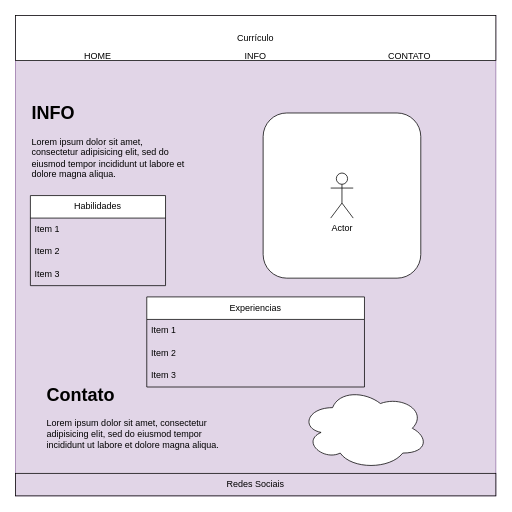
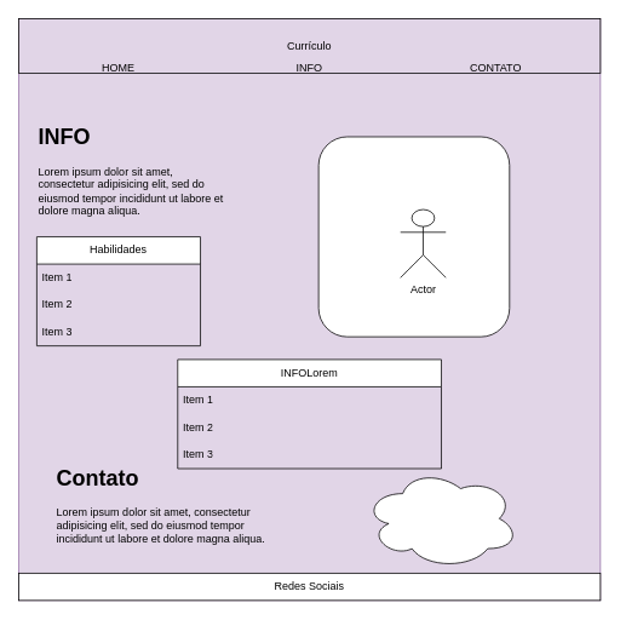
- <mxCell id="3" value="Currículo" style="rounded=0;whiteSpace=wrap;html=1;" vertex="1" parent="1"><mxGeometry x="20" y="20" width="640" height="60" as="geometry" /></mxCell>
+ <mxCell id="3" value="Currículo" style="rounded=0;whiteSpace=wrap;html=1;fillColor=#e1d5e7;" vertex="1" parent="1"><mxGeometry x="20" y="20" width="640" height="60" as="geometry" /></mxCell>
- <mxCell id="6" value="Actor" style="shape=umlActor;verticalLabelPosition=bottom;verticalAlign=top;html=1;outlineConnect=0;" vertex="1" parent="1"><mxGeometry x="440" y="230" width="30" height="60" as="geometry" /></mxCell>
+ <mxCell id="6" value="Actor" style="shape=umlActor;verticalLabelPosition=bottom;verticalAlign=top;html=1;outlineConnect=0;" vertex="1" parent="1"><mxGeometry x="440" y="230" width="50" height="75" as="geometry" /></mxCell>
- <mxCell id="14" value="Experiencias" style="swimlane;fontStyle=0;childLayout=stackLayout;horizontal=1;startSize=30;horizontalStack=0;resizeParent=1;resizeParentMax=0;resizeLast=0;collapsible=1;marginBottom=0;whiteSpace=wrap;html=1;" vertex="1" parent="1"><mxGeometry x="195" y="395" width="290" height="120" as="geometry" /></mxCell>
+ <mxCell id="14" value="INFOLorem" style="swimlane;fontStyle=0;childLayout=stackLayout;horizontal=1;startSize=30;horizontalStack=0;resizeParent=1;resizeParentMax=0;resizeLast=0;collapsible=1;marginBottom=0;whiteSpace=wrap;html=1;" vertex="1" parent="1"><mxGeometry x="195" y="395" width="290" height="120" as="geometry" /></mxCell>
- <mxCell id="7" value="Redes Sociais" style="rounded=0;whiteSpace=wrap;html=1;fillColor=#e1d5e7;" vertex="1" parent="1"><mxGeometry x="20" y="630" width="640" height="30" as="geometry" /></mxCell>
+ <mxCell id="7" value="Redes Sociais" style="rounded=0;whiteSpace=wrap;html=1;" vertex="1" parent="1"><mxGeometry x="20" y="630" width="640" height="30" as="geometry" /></mxCell>
